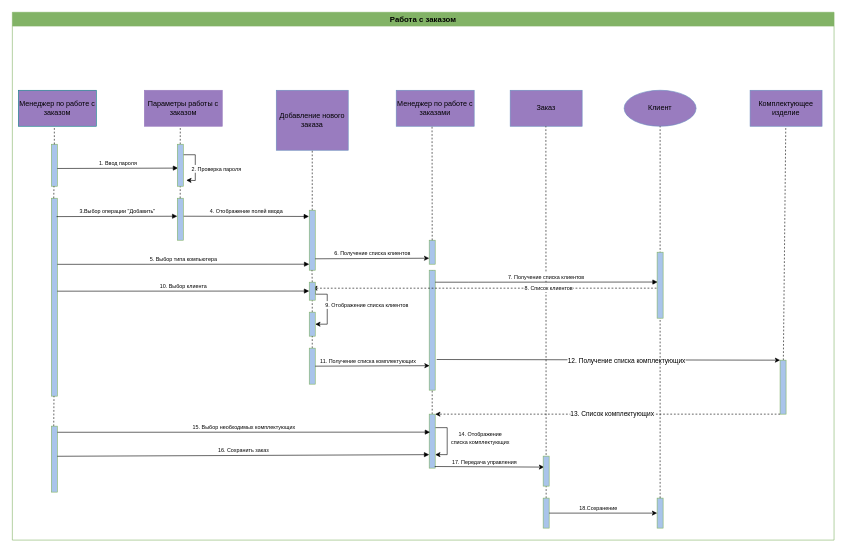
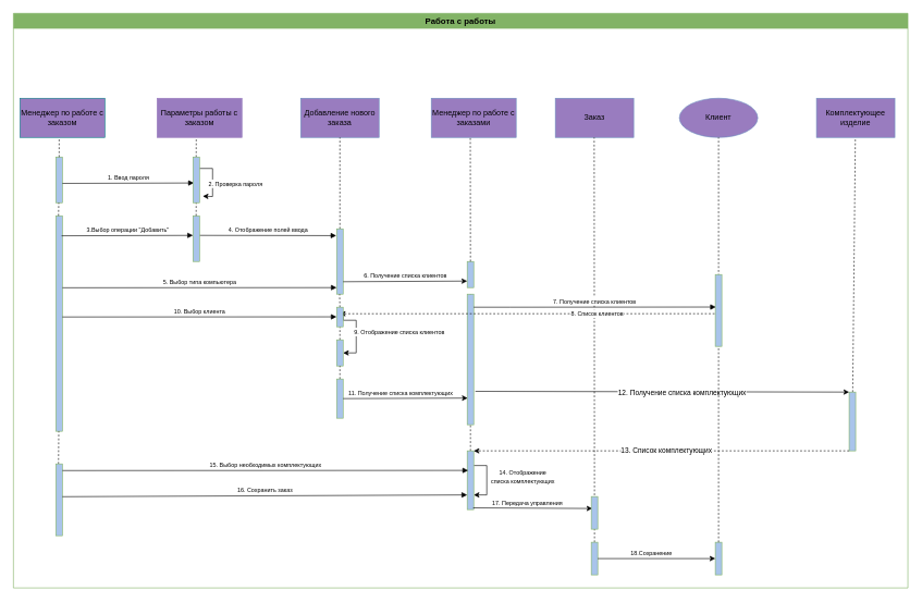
- <mxCell id="60" value="&lt;font style=&quot;font-size: 13px;&quot;&gt;Работа с заказом&lt;/font&gt;" style="swimlane;whiteSpace=wrap;html=1;strokeColor=#82B366;fontSize=9;fillColor=#82B366;" vertex="1" parent="1"><mxGeometry x="20" y="20" width="1370" height="880" as="geometry" /></mxCell>
+ <mxCell id="60" value="&lt;font style=&quot;font-size: 13px;&quot;&gt;Работа с работы&lt;/font&gt;" style="swimlane;whiteSpace=wrap;html=1;strokeColor=#82B366;fontSize=9;fillColor=#82B366;" vertex="1" parent="1"><mxGeometry x="20" y="20" width="1370" height="880" as="geometry" /></mxCell>
- <mxCell id="4" value="Добавление нового заказа" style="rounded=0;whiteSpace=wrap;html=1;fillColor=#997CBF;strokeColor=#6c8ebf;" parent="1" vertex="1"><mxGeometry x="460" y="150" width="120" height="100" as="geometry" /></mxCell>
+ <mxCell id="4" value="Добавление нового заказа" style="rounded=0;whiteSpace=wrap;html=1;fillColor=#997CBF;strokeColor=#6c8ebf;" parent="1" vertex="1"><mxGeometry x="460" y="150" width="120" height="60" as="geometry" /></mxCell>
